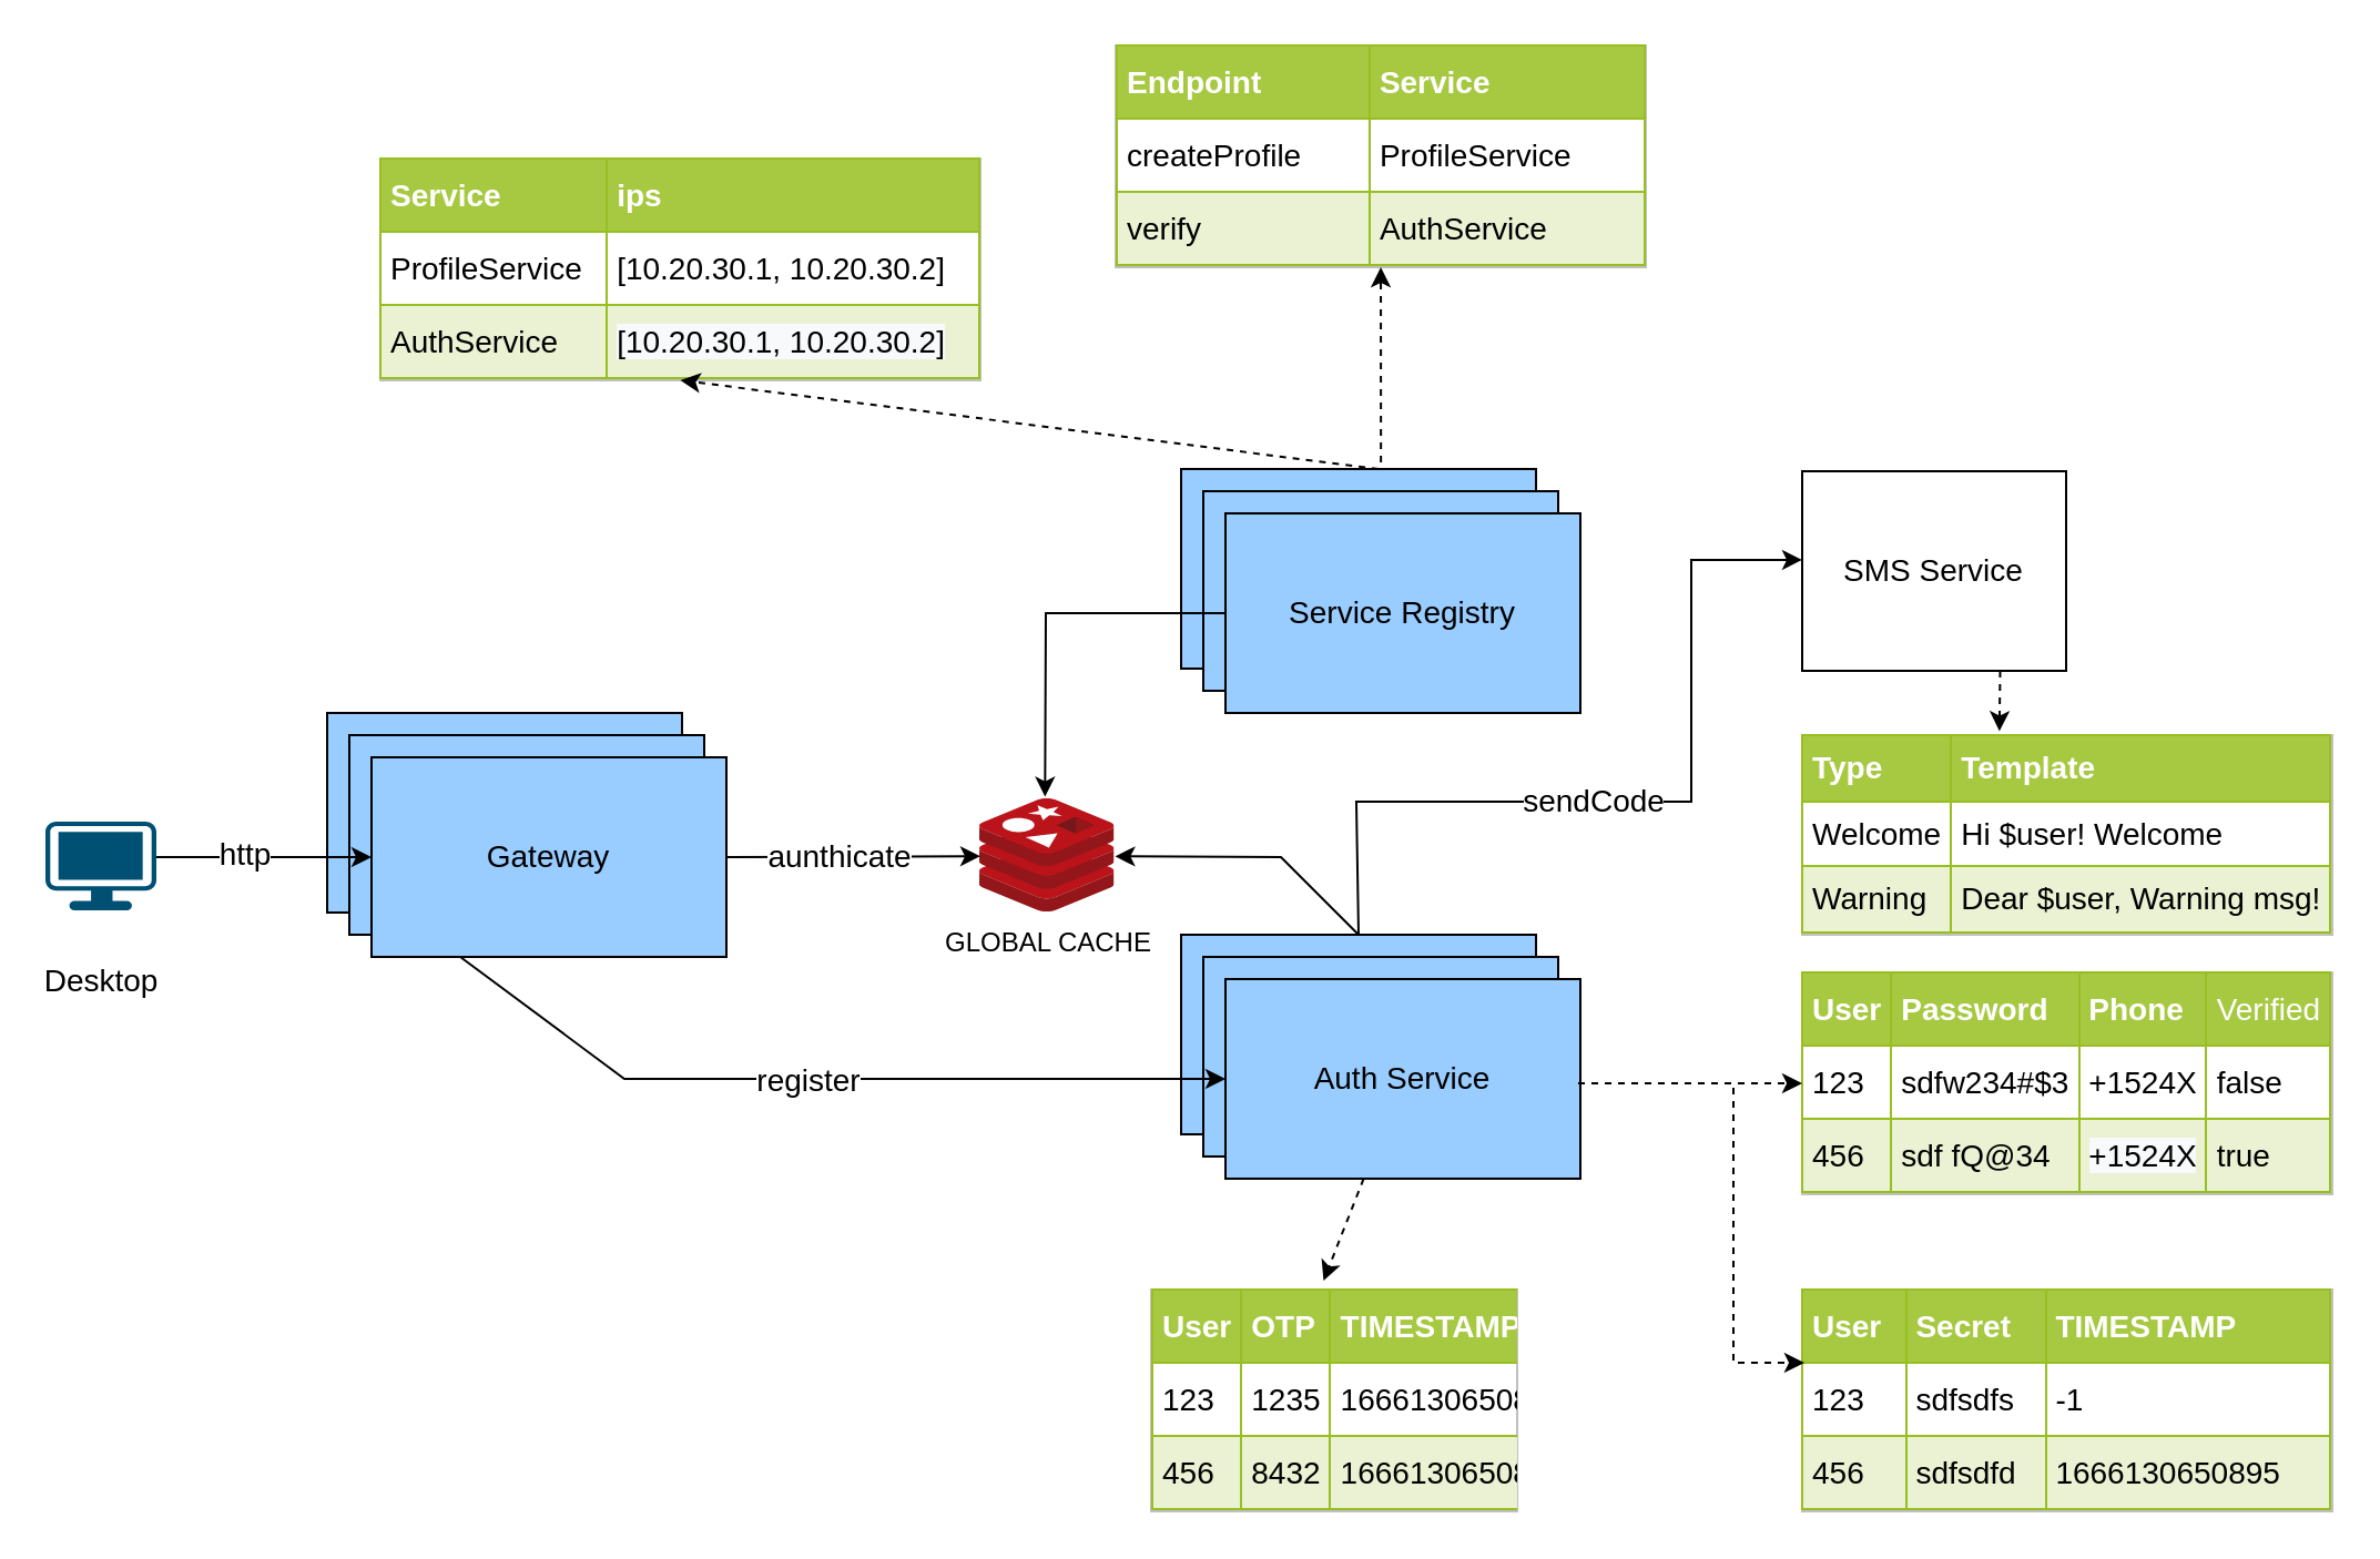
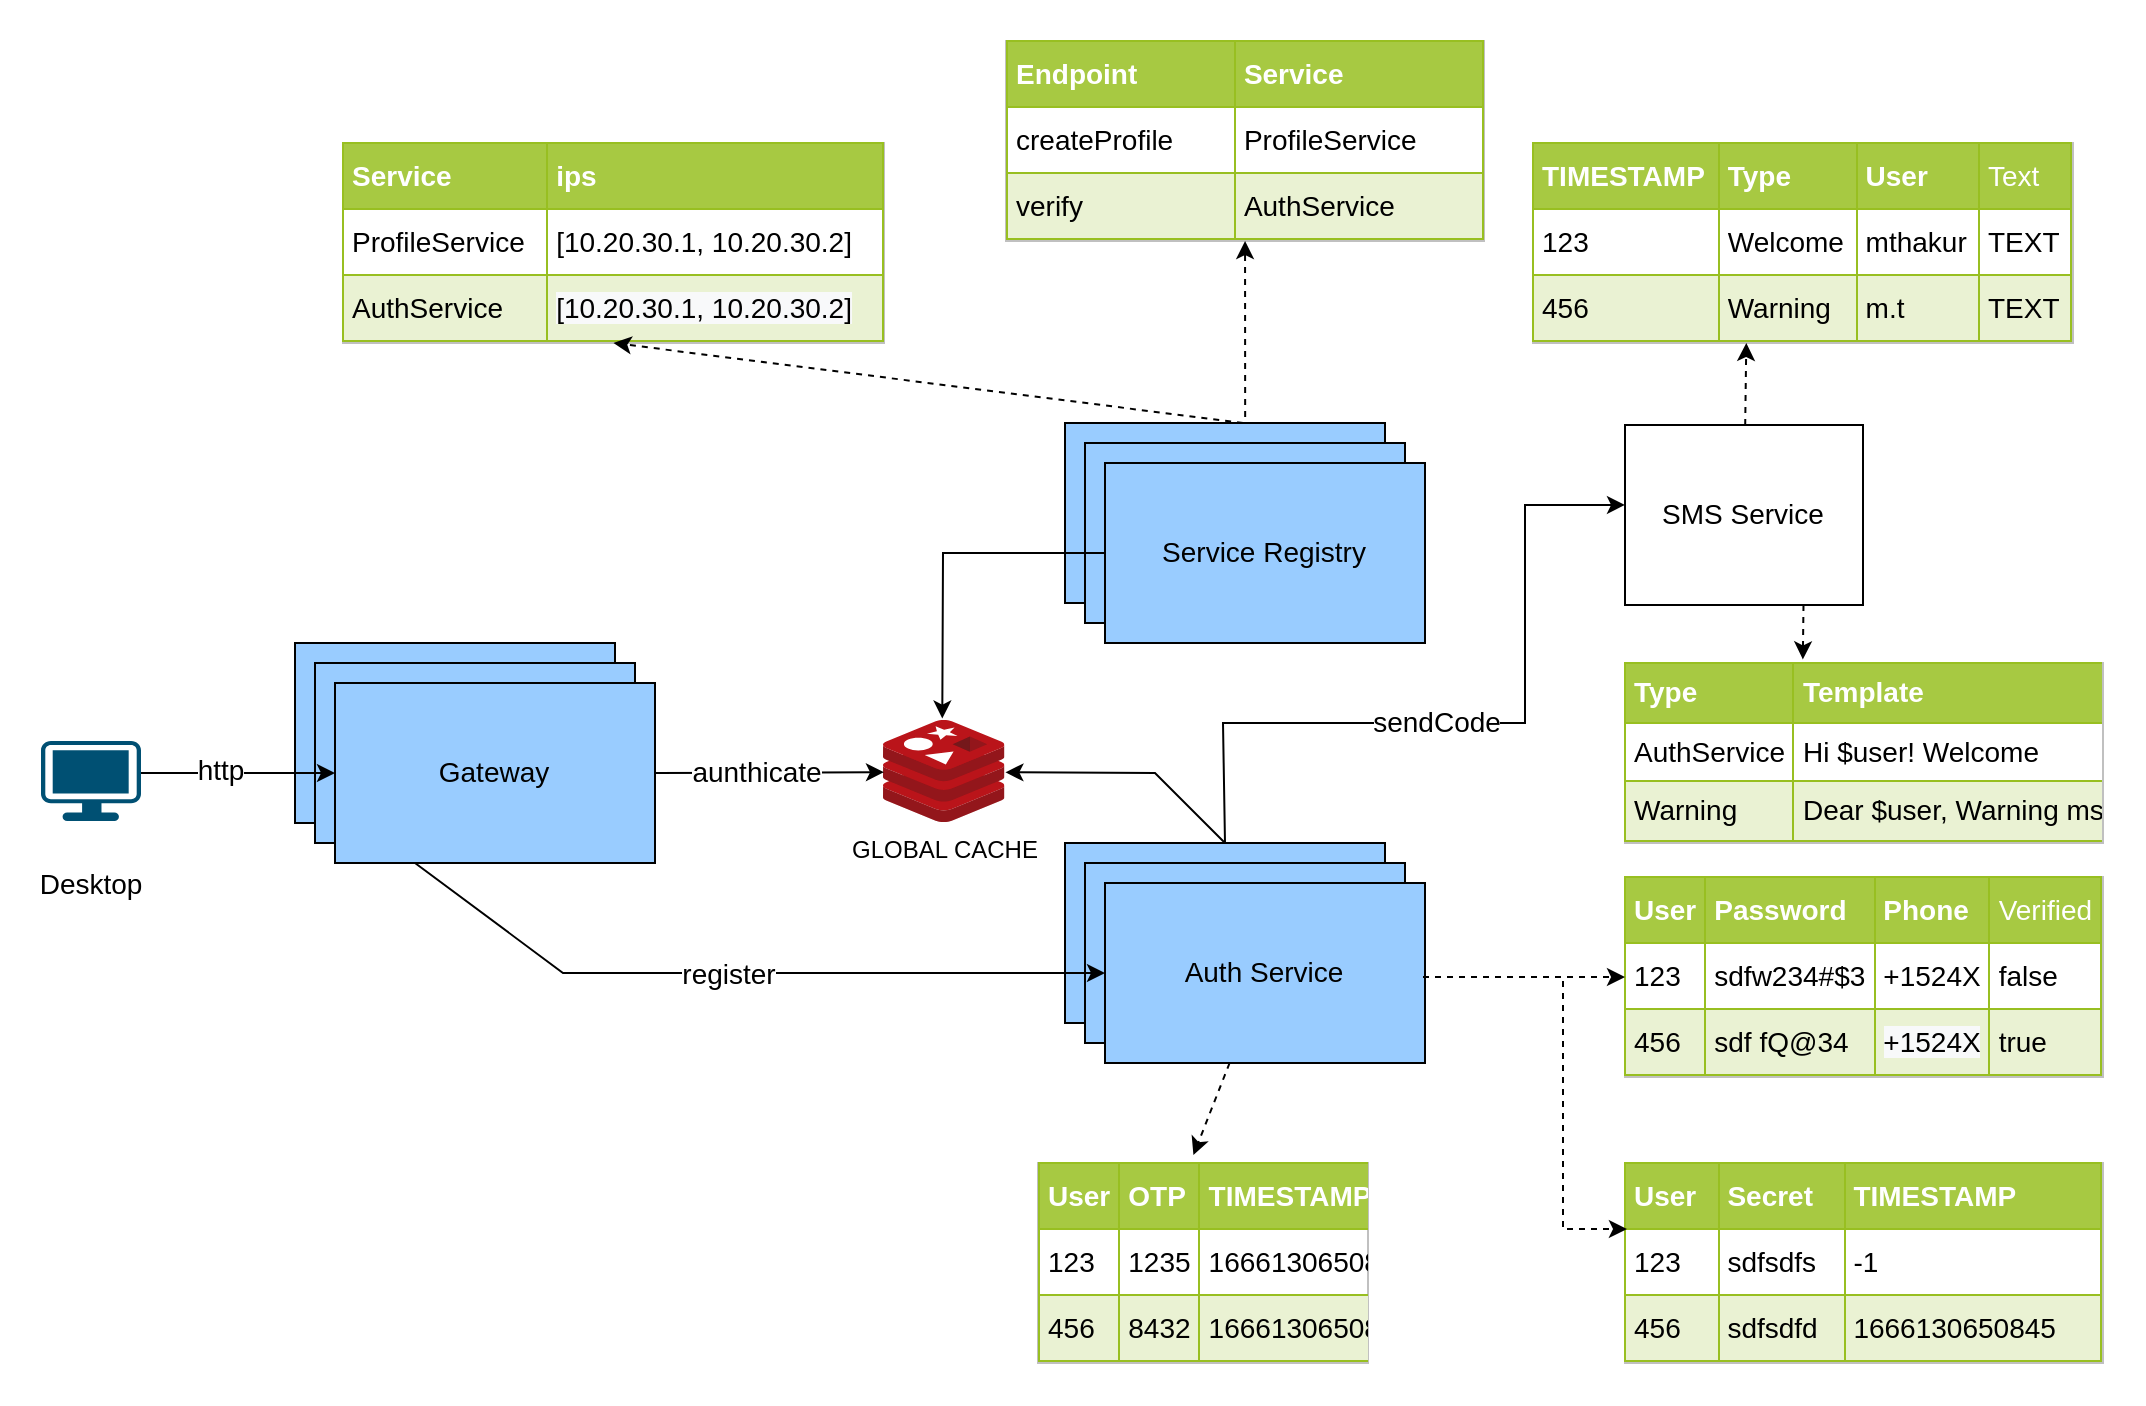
+ <mxCell id="23" value="&lt;table border=&quot;1&quot; width=&quot;100%&quot; height=&quot;100%&quot; cellpadding=&quot;4&quot; style=&quot;width:100%;height:100%;border-collapse:collapse;&quot;&gt;&lt;tbody&gt;&lt;tr style=&quot;background-color:#A7C942;color:#ffffff;border:1px solid #98bf21;&quot;&gt;&lt;th align=&quot;left&quot;&gt;TIMESTAMP&lt;/th&gt;&lt;th align=&quot;left&quot;&gt;Type&lt;/th&gt;&lt;th align=&quot;left&quot;&gt;User&lt;/th&gt;&lt;td&gt;Text&lt;/td&gt;&lt;/tr&gt;&lt;tr style=&quot;border:1px solid #98bf21;&quot;&gt;&lt;td&gt;123&lt;/td&gt;&lt;td&gt;Welcome&lt;/td&gt;&lt;td&gt;mthakur&lt;br&gt;&lt;/td&gt;&lt;td&gt;TEXT&lt;/td&gt;&lt;/tr&gt;&lt;tr style=&quot;background-color:#EAF2D3;border:1px solid #98bf21;&quot;&gt;&lt;td&gt;456&lt;/td&gt;&lt;td&gt;Warning&lt;/td&gt;&lt;td&gt;m.t&lt;/td&gt;&lt;td&gt;TEXT&lt;/td&gt;&lt;/tr&gt;&lt;/tbody&gt;&lt;/table&gt;" style="text;html=1;strokeColor=#c0c0c0;fillColor=#ffffff;overflow=fill;rounded=0;fontSize=14;" parent="1" vertex="1"><mxGeometry x="766" y="71" width="270" height="100" as="geometry" /></mxCell>
+ <mxCell id="28" value="" style="endArrow=classic;html=1;rounded=0;fontSize=14;dashed=1;entryX=0.395;entryY=1;entryDx=0;entryDy=0;entryPerimeter=0;" parent="1" source="14" target="23" edge="1"><mxGeometry width="50" height="50" relative="1" as="geometry"><mxPoint x="641.54" y="541" as="sourcePoint" /><mxPoint x="641.069" y="587" as="targetPoint" /></mxGeometry></mxCell>
- <mxCell id="26" value="&lt;table border=&quot;1&quot; width=&quot;100%&quot; height=&quot;100%&quot; cellpadding=&quot;4&quot; style=&quot;width:100%;height:100%;border-collapse:collapse;&quot;&gt;&lt;tbody&gt;&lt;tr style=&quot;background-color:#A7C942;color:#ffffff;border:1px solid #98bf21;&quot;&gt;&lt;th align=&quot;left&quot;&gt;Type&lt;/th&gt;&lt;th align=&quot;left&quot;&gt;Template&lt;/th&gt;&lt;/tr&gt;&lt;tr style=&quot;border:1px solid #98bf21;&quot;&gt;&lt;td&gt;Welcome&lt;/td&gt;&lt;td&gt;Hi $user! Welcome&lt;/td&gt;&lt;/tr&gt;&lt;tr style=&quot;background-color:#EAF2D3;border:1px solid #98bf21;&quot;&gt;&lt;td&gt;Warning&lt;/td&gt;&lt;td&gt;Dear $user, Warning msg!&lt;/td&gt;&lt;/tr&gt;&lt;/tbody&gt;&lt;/table&gt;" style="text;html=1;strokeColor=#c0c0c0;fillColor=#ffffff;overflow=fill;rounded=0;fontSize=14;" parent="1" vertex="1"><mxGeometry x="812" y="331" width="239" height="90" as="geometry" /></mxCell>
+ <mxCell id="26" value="&lt;table border=&quot;1&quot; width=&quot;100%&quot; height=&quot;100%&quot; cellpadding=&quot;4&quot; style=&quot;width:100%;height:100%;border-collapse:collapse;&quot;&gt;&lt;tbody&gt;&lt;tr style=&quot;background-color:#A7C942;color:#ffffff;border:1px solid #98bf21;&quot;&gt;&lt;th align=&quot;left&quot;&gt;Type&lt;/th&gt;&lt;th align=&quot;left&quot;&gt;Template&lt;/th&gt;&lt;/tr&gt;&lt;tr style=&quot;border:1px solid #98bf21;&quot;&gt;&lt;td&gt;AuthService&lt;/td&gt;&lt;td&gt;Hi $user! Welcome&lt;/td&gt;&lt;/tr&gt;&lt;tr style=&quot;background-color:#EAF2D3;border:1px solid #98bf21;&quot;&gt;&lt;td&gt;Warning&lt;/td&gt;&lt;td&gt;Dear $user, Warning msg!&lt;/td&gt;&lt;/tr&gt;&lt;/tbody&gt;&lt;/table&gt;" style="text;html=1;strokeColor=#c0c0c0;fillColor=#ffffff;overflow=fill;rounded=0;fontSize=14;" parent="1" vertex="1"><mxGeometry x="812" y="331" width="239" height="90" as="geometry" /></mxCell>
- <mxCell id="25" value="&lt;table border=&quot;1&quot; width=&quot;100%&quot; height=&quot;100%&quot; cellpadding=&quot;4&quot; style=&quot;width:100%;height:100%;border-collapse:collapse;&quot;&gt;&lt;tbody&gt;&lt;tr style=&quot;background-color:#A7C942;color:#ffffff;border:1px solid #98bf21;&quot;&gt;&lt;th align=&quot;left&quot;&gt;User&lt;/th&gt;&lt;th align=&quot;left&quot;&gt;Secret&lt;/th&gt;&lt;th align=&quot;left&quot;&gt;TIMESTAMP&lt;/th&gt;&lt;/tr&gt;&lt;tr style=&quot;border:1px solid #98bf21;&quot;&gt;&lt;td&gt;123&lt;/td&gt;&lt;td&gt;sdfsdfs&lt;/td&gt;&lt;td&gt;-1&lt;br&gt;&lt;/td&gt;&lt;/tr&gt;&lt;tr style=&quot;background-color:#EAF2D3;border:1px solid #98bf21;&quot;&gt;&lt;td&gt;456&lt;/td&gt;&lt;td&gt;sdfsdfd&lt;/td&gt;&lt;td&gt;1666130650895&lt;/td&gt;&lt;/tr&gt;&lt;/tbody&gt;&lt;/table&gt;" style="text;html=1;strokeColor=#c0c0c0;fillColor=#ffffff;overflow=fill;rounded=0;fontSize=14;" parent="1" vertex="1"><mxGeometry x="812" y="581" width="239" height="100" as="geometry" /></mxCell>
+ <mxCell id="25" value="&lt;table border=&quot;1&quot; width=&quot;100%&quot; height=&quot;100%&quot; cellpadding=&quot;4&quot; style=&quot;width:100%;height:100%;border-collapse:collapse;&quot;&gt;&lt;tbody&gt;&lt;tr style=&quot;background-color:#A7C942;color:#ffffff;border:1px solid #98bf21;&quot;&gt;&lt;th align=&quot;left&quot;&gt;User&lt;/th&gt;&lt;th align=&quot;left&quot;&gt;Secret&lt;/th&gt;&lt;th align=&quot;left&quot;&gt;TIMESTAMP&lt;/th&gt;&lt;/tr&gt;&lt;tr style=&quot;border:1px solid #98bf21;&quot;&gt;&lt;td&gt;123&lt;/td&gt;&lt;td&gt;sdfsdfs&lt;/td&gt;&lt;td&gt;-1&lt;br&gt;&lt;/td&gt;&lt;/tr&gt;&lt;tr style=&quot;background-color:#EAF2D3;border:1px solid #98bf21;&quot;&gt;&lt;td&gt;456&lt;/td&gt;&lt;td&gt;sdfsdfd&lt;/td&gt;&lt;td&gt;1666130650845&lt;/td&gt;&lt;/tr&gt;&lt;/tbody&gt;&lt;/table&gt;" style="text;html=1;strokeColor=#c0c0c0;fillColor=#ffffff;overflow=fill;rounded=0;fontSize=14;" parent="1" vertex="1"><mxGeometry x="812" y="581" width="239" height="100" as="geometry" /></mxCell>
